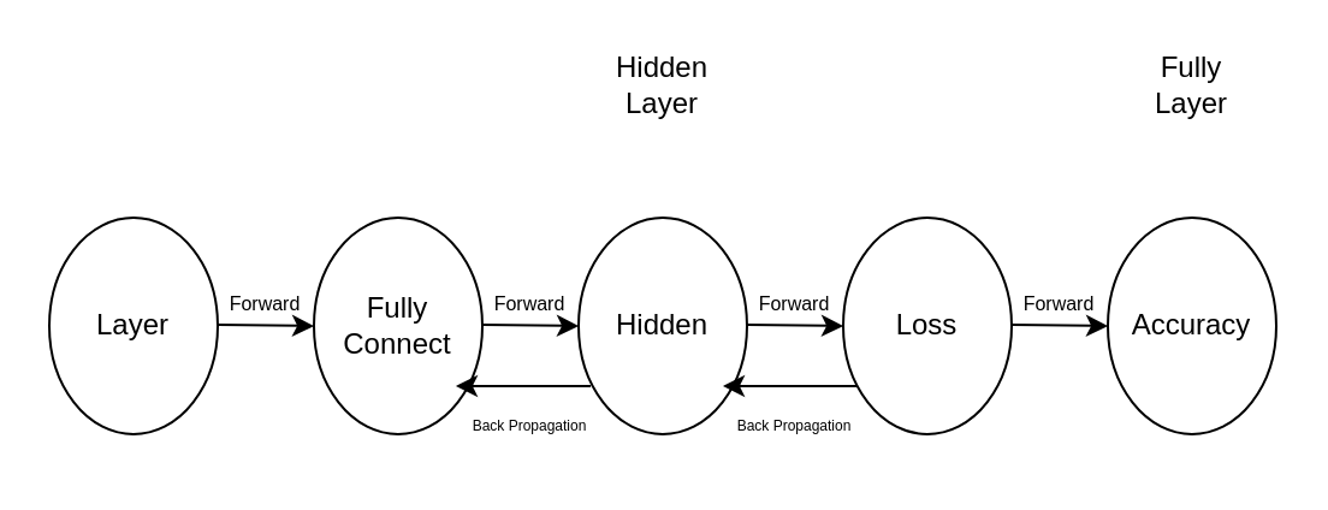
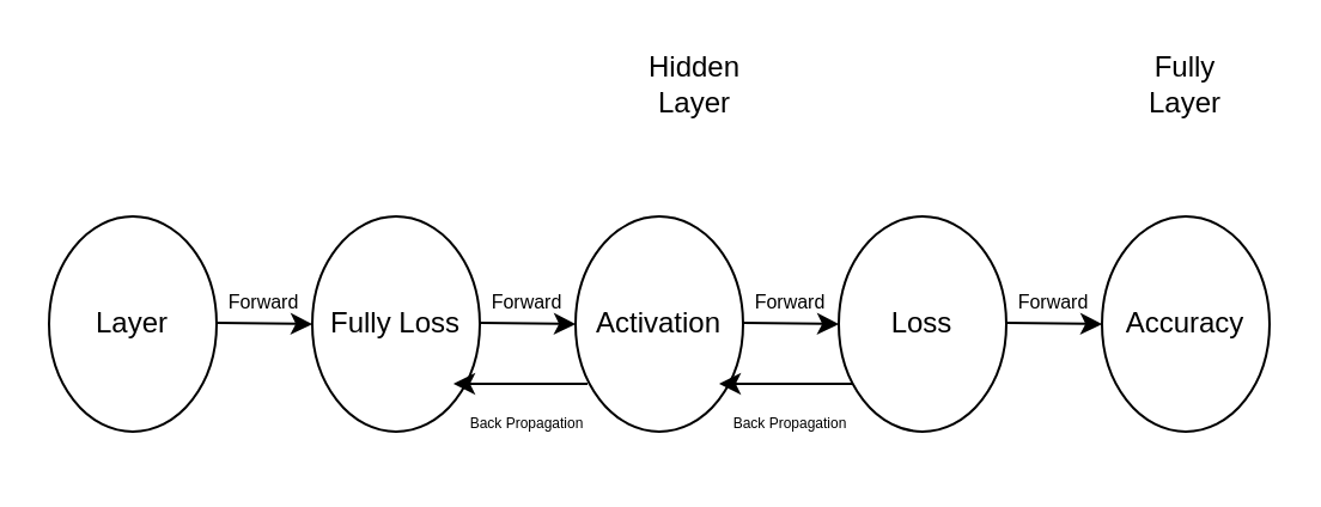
- <mxCell id="16" value="Hidden Layer" style="text;html=1;strokeColor=none;fillColor=none;align=center;verticalAlign=middle;whiteSpace=wrap;rounded=0;" vertex="1" parent="1"><mxGeometry x="245" y="20" width="60" height="30" as="geometry" /></mxCell>
+ <mxCell id="16" value="Hidden Layer" style="text;html=1;strokeColor=none;fillColor=none;align=center;verticalAlign=middle;whiteSpace=wrap;rounded=0;" vertex="1" parent="1"><mxGeometry x="260" y="20" width="60" height="30" as="geometry" /></mxCell>
- <mxCell id="12" value="Fully Connect" style="text;html=1;strokeColor=none;fillColor=none;align=center;verticalAlign=middle;whiteSpace=wrap;rounded=0;" vertex="1" parent="1"><mxGeometry x="135" y="120" width="60" height="30" as="geometry" /></mxCell>
+ <mxCell id="12" value="Fully Loss" style="text;html=1;strokeColor=none;fillColor=none;align=center;verticalAlign=middle;whiteSpace=wrap;rounded=0;" vertex="1" parent="1"><mxGeometry x="135" y="120" width="60" height="30" as="geometry" /></mxCell>
- <mxCell id="13" value="Hidden" style="text;html=1;strokeColor=none;fillColor=none;align=center;verticalAlign=middle;whiteSpace=wrap;rounded=0;" vertex="1" parent="1"><mxGeometry x="245" y="120" width="60" height="30" as="geometry" /></mxCell>
+ <mxCell id="13" value="Activation" style="text;html=1;strokeColor=none;fillColor=none;align=center;verticalAlign=middle;whiteSpace=wrap;rounded=0;" vertex="1" parent="1"><mxGeometry x="245" y="120" width="60" height="30" as="geometry" /></mxCell>
